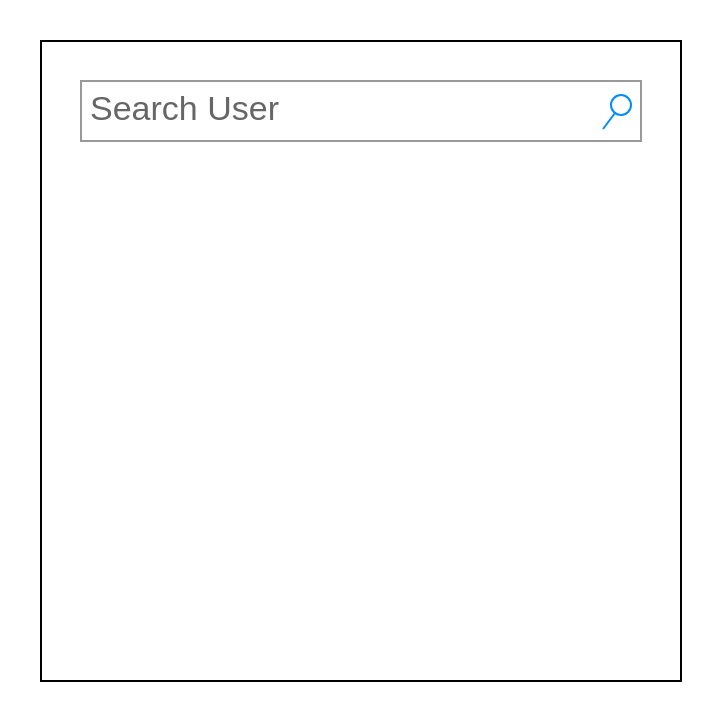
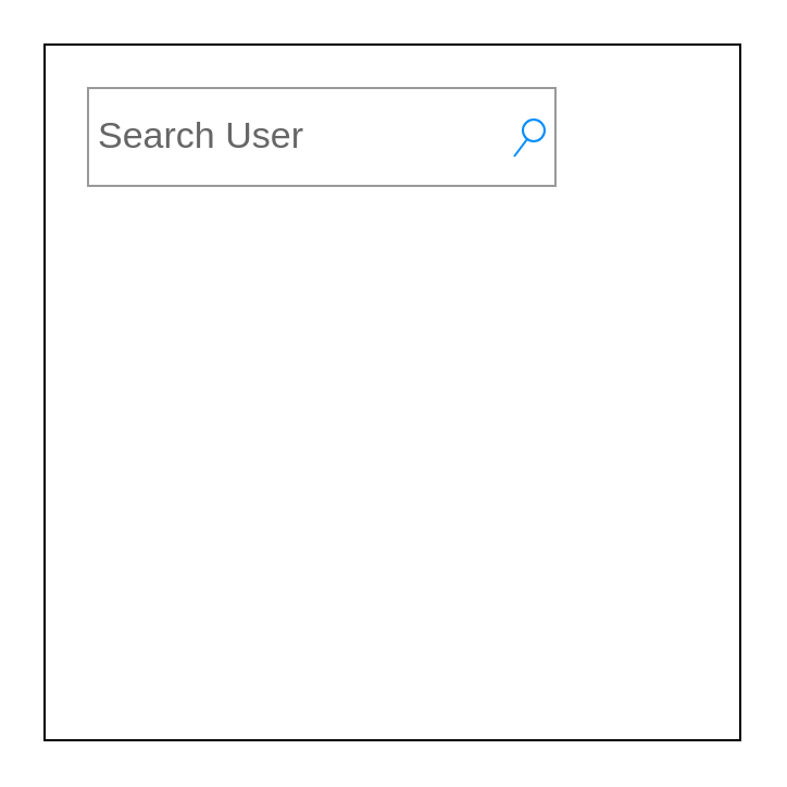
- <mxCell id="4" value="Search User" style="strokeWidth=1;shadow=0;dashed=0;align=center;html=1;shape=mxgraph.mockup.forms.searchBox;strokeColor=#999999;mainText=;strokeColor2=#008cff;fontColor=#666666;fontSize=17;align=left;spacingLeft=3;whiteSpace=wrap;" vertex="1" parent="2"><mxGeometry x="20" y="20" width="280" height="30" as="geometry" /></mxCell>
+ <mxCell id="4" value="Search User" style="strokeWidth=1;shadow=0;dashed=0;align=center;html=1;shape=mxgraph.mockup.forms.searchBox;strokeColor=#999999;mainText=;strokeColor2=#008cff;fontColor=#666666;fontSize=17;align=left;spacingLeft=3;whiteSpace=wrap;" vertex="1" parent="2"><mxGeometry x="20" y="20" width="215" height="45" as="geometry" /></mxCell>
